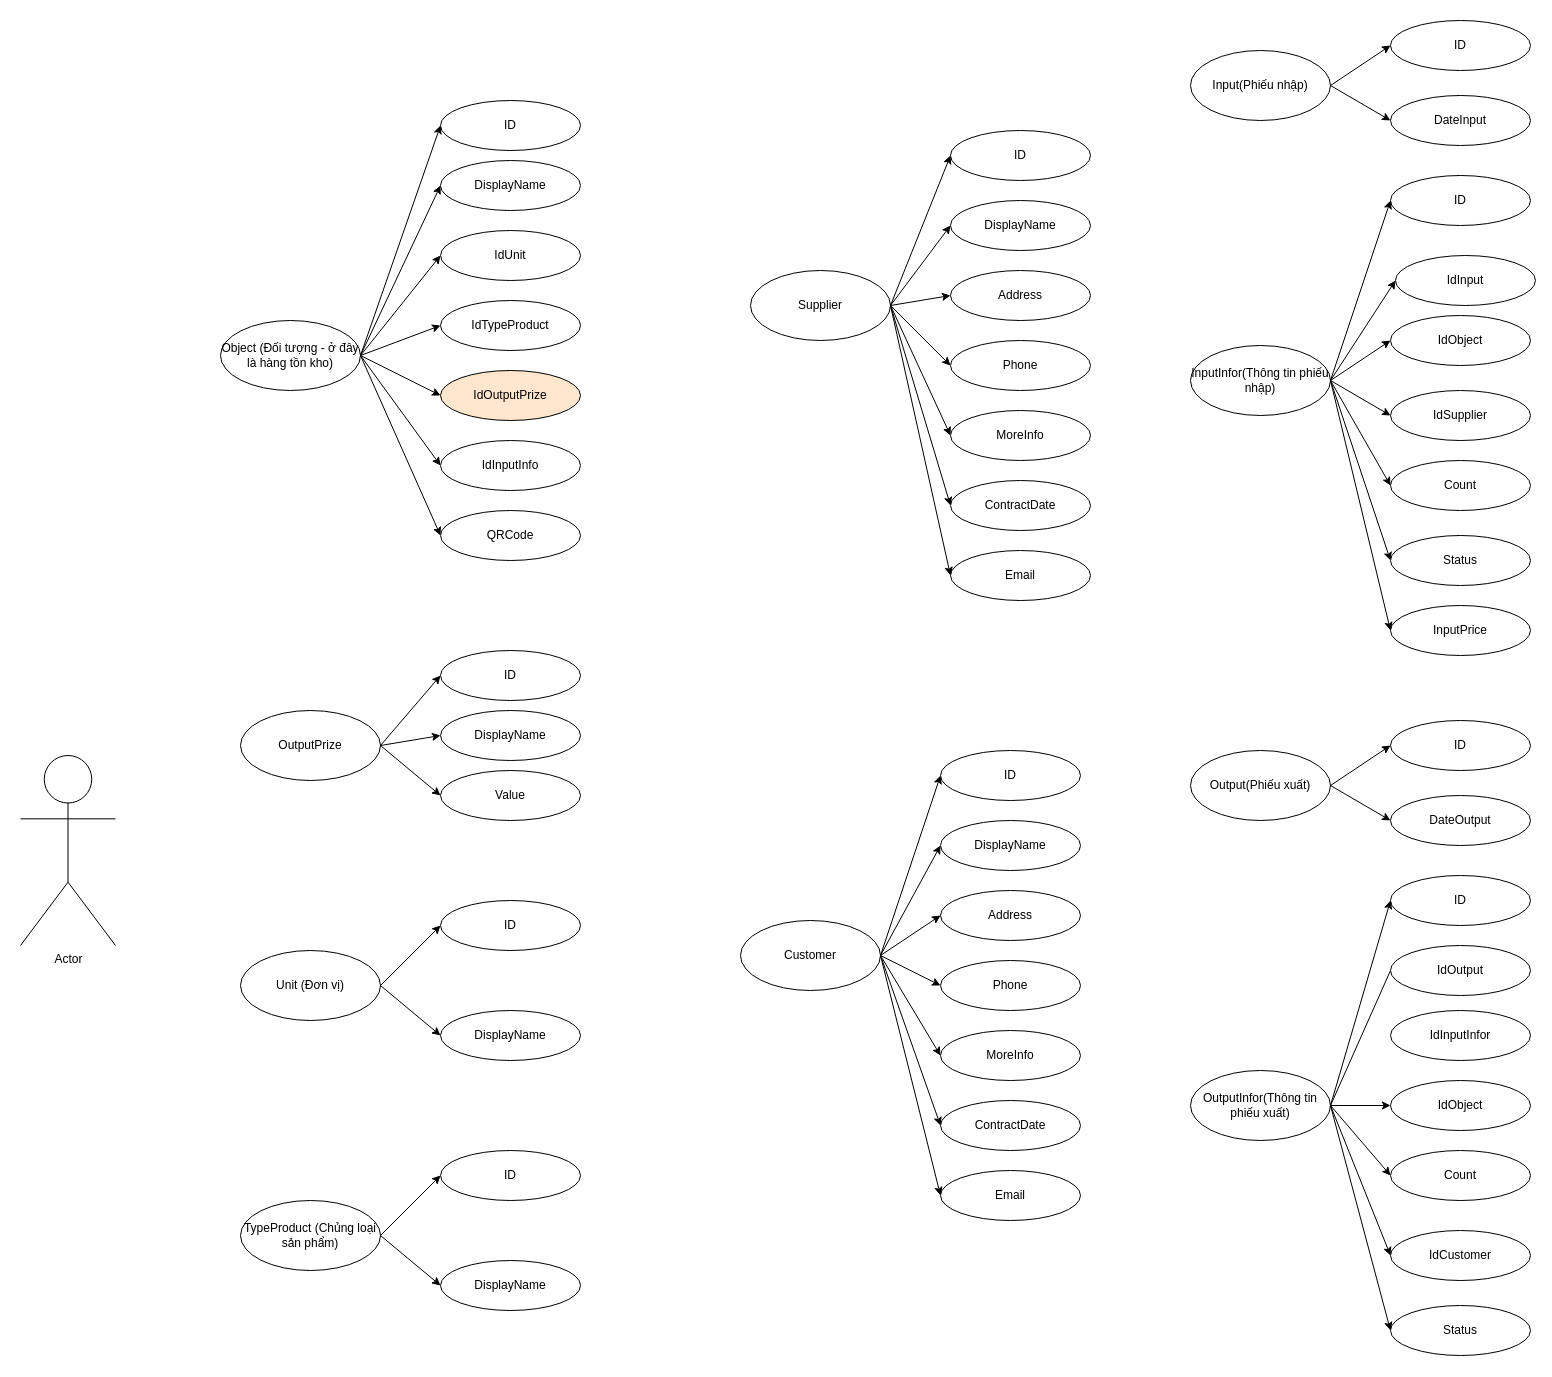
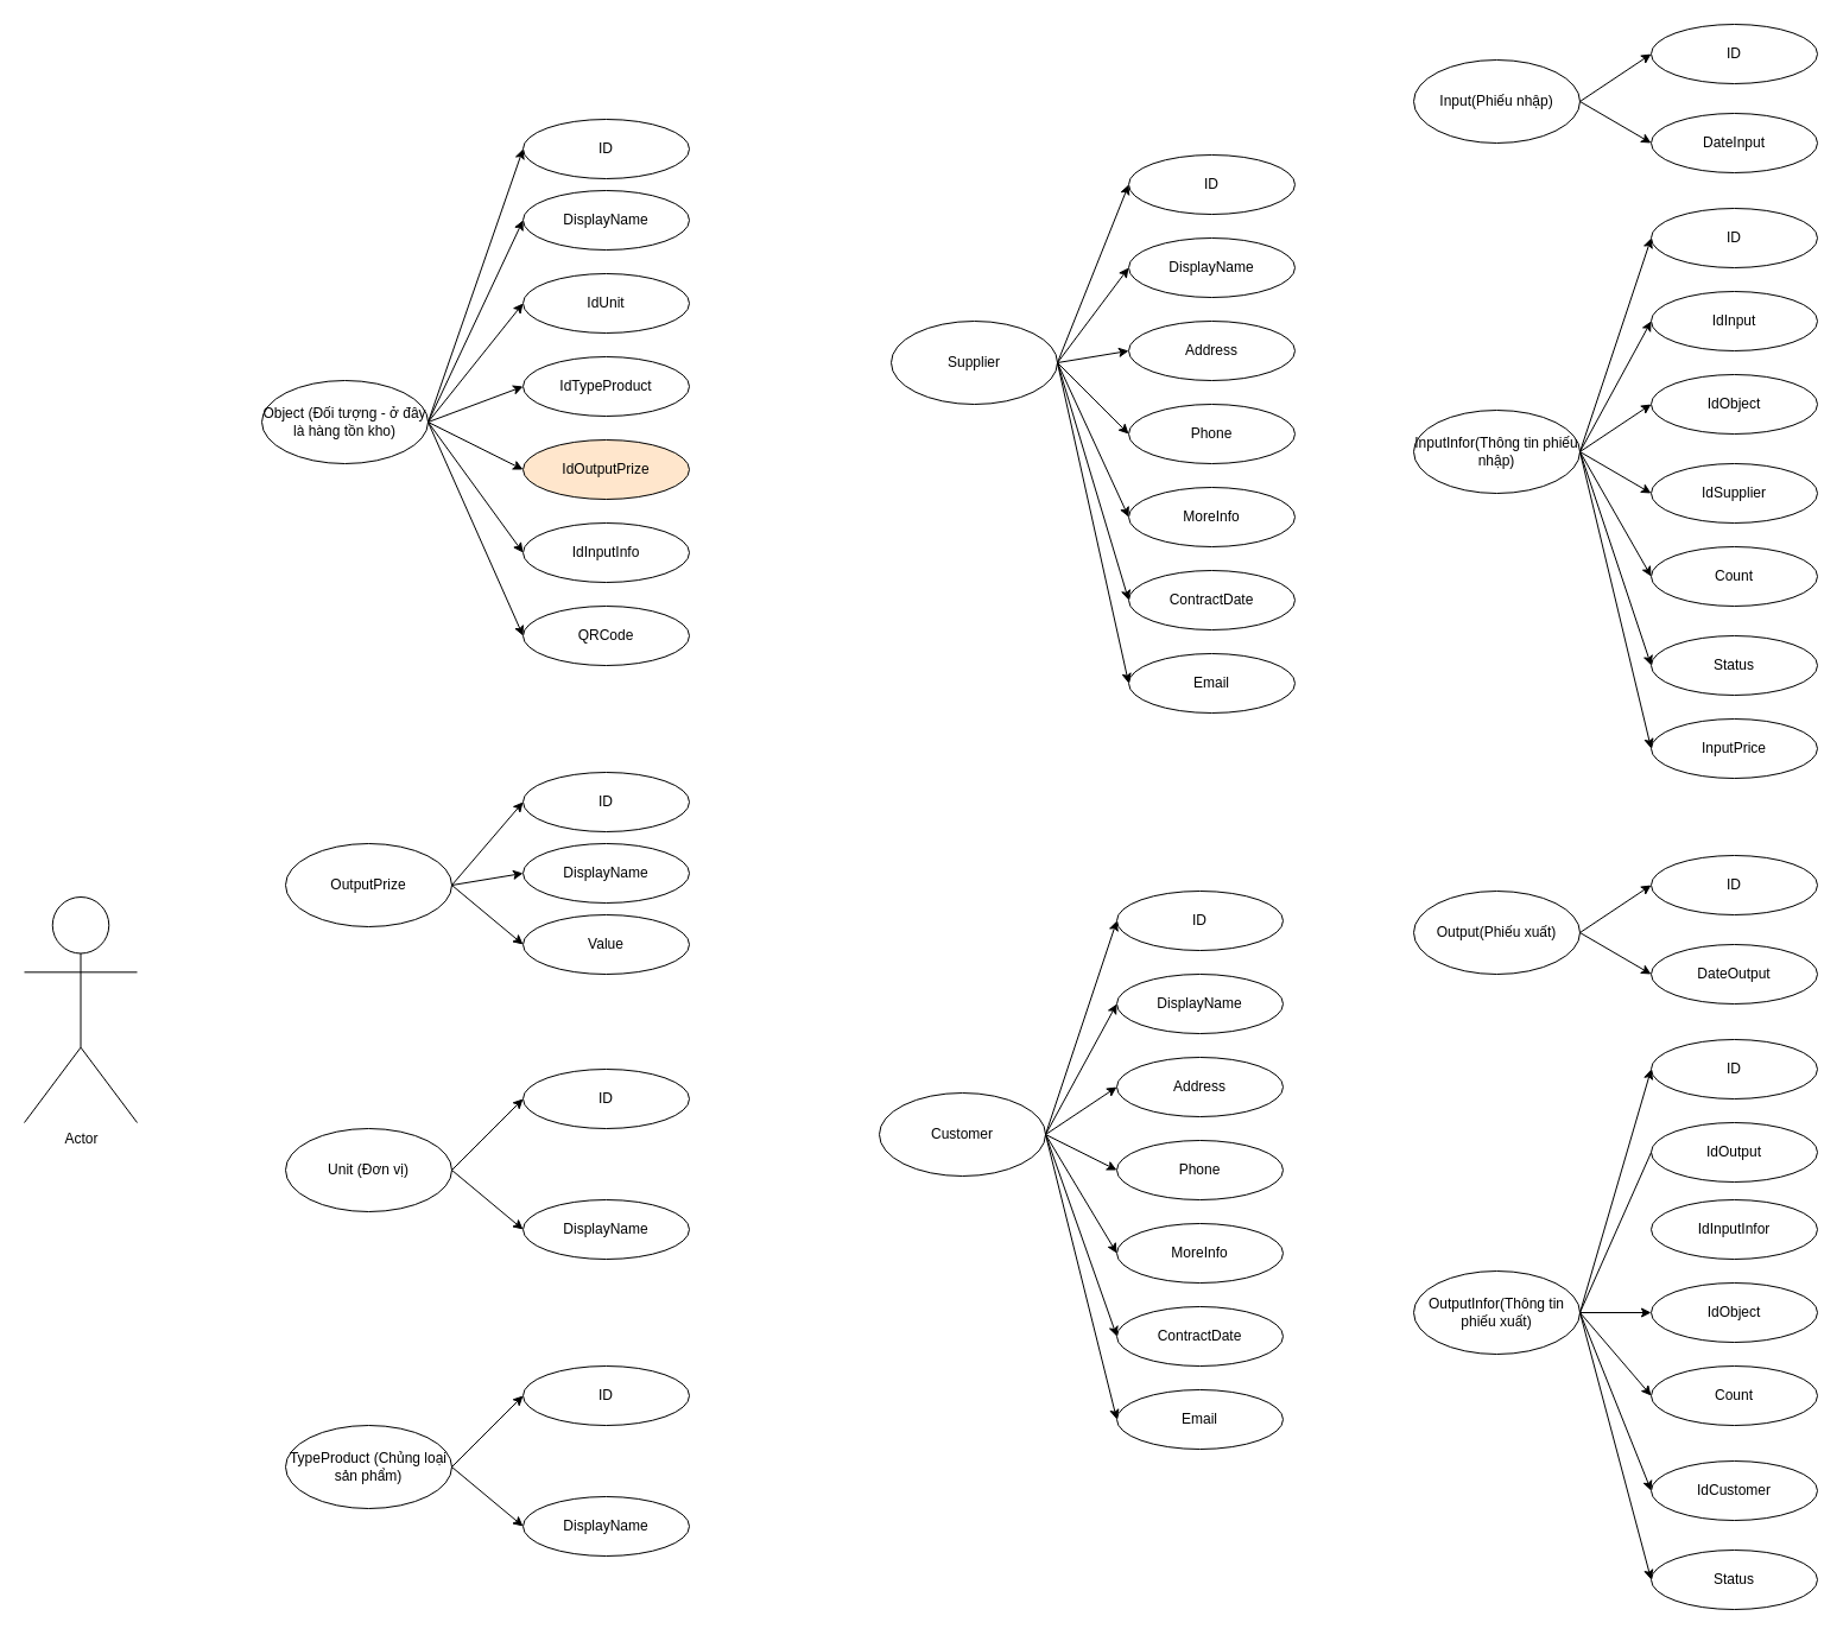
- <mxCell id="59" value="IdInput" style="ellipse;whiteSpace=wrap;html=1;" parent="1" vertex="1"><mxGeometry x="1395" y="255" width="140" height="50" as="geometry" /></mxCell>
+ <mxCell id="59" value="IdInput" style="ellipse;whiteSpace=wrap;html=1;" parent="1" vertex="1"><mxGeometry x="1390" y="245" width="140" height="50" as="geometry" /></mxCell>
